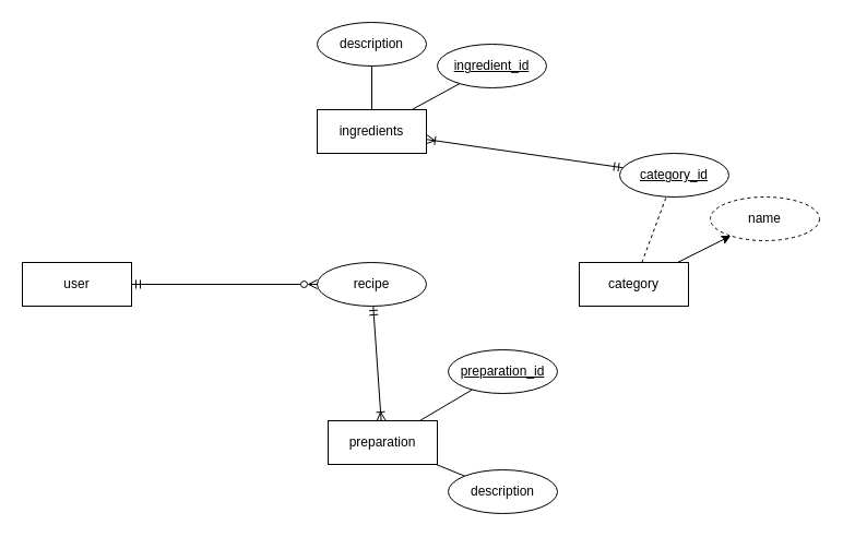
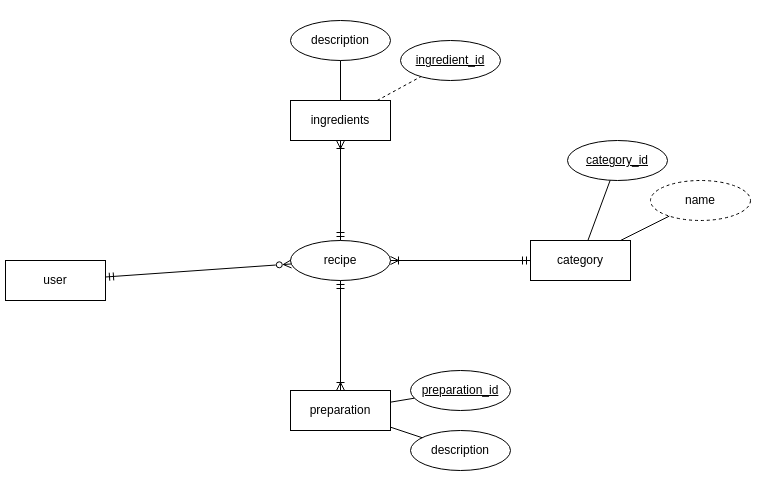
- <mxCell id="16" value="" style="endArrow=none;html=1;rounded=0;" edge="1" parent="1" source="4" target="15"><mxGeometry relative="1" as="geometry"><mxPoint x="270" y="240" as="sourcePoint" /><mxPoint x="430" y="240" as="targetPoint" /></mxGeometry></mxCell>
+ <mxCell id="16" value="" style="endArrow=none;html=1;rounded=0;dashed=1;" edge="1" parent="1" source="4" target="15"><mxGeometry relative="1" as="geometry"><mxPoint x="270" y="240" as="sourcePoint" /><mxPoint x="430" y="240" as="targetPoint" /></mxGeometry></mxCell>
- <mxCell id="9" value="" style="endArrow=ERmandOne;html=1;rounded=0;endFill=0;startArrow=ERoneToMany;startFill=0;" edge="1" parent="1" source="4" target="11"><mxGeometry relative="1" as="geometry"><mxPoint x="270" y="240" as="sourcePoint" /><mxPoint x="430" y="240" as="targetPoint" /></mxGeometry></mxCell>
+ <mxCell id="9" value="" style="endArrow=ERmandOne;html=1;rounded=0;endFill=0;startArrow=ERoneToMany;startFill=0;" edge="1" parent="1" source="4" target="3"><mxGeometry relative="1" as="geometry"><mxPoint x="270" y="240" as="sourcePoint" /><mxPoint x="430" y="240" as="targetPoint" /></mxGeometry></mxCell>
- <mxCell id="12" value="" style="endArrow=none;html=1;rounded=0;dashed=1;" edge="1" parent="1" source="2" target="11"><mxGeometry relative="1" as="geometry"><mxPoint x="270" y="240" as="sourcePoint" /><mxPoint x="430" y="240" as="targetPoint" /></mxGeometry></mxCell>
+ <mxCell id="12" value="" style="endArrow=none;html=1;rounded=0;" edge="1" parent="1" source="2" target="11"><mxGeometry relative="1" as="geometry"><mxPoint x="270" y="240" as="sourcePoint" /><mxPoint x="430" y="240" as="targetPoint" /></mxGeometry></mxCell>
- <mxCell id="14" value="" style="endArrow=classic;html=1;rounded=0;" edge="1" parent="1" source="2" target="13"><mxGeometry relative="1" as="geometry"><mxPoint x="270" y="240" as="sourcePoint" /><mxPoint x="430" y="240" as="targetPoint" /></mxGeometry></mxCell>
+ <mxCell id="14" value="" style="endArrow=none;html=1;rounded=0;" edge="1" parent="1" source="2" target="13"><mxGeometry relative="1" as="geometry"><mxPoint x="270" y="240" as="sourcePoint" /><mxPoint x="430" y="240" as="targetPoint" /></mxGeometry></mxCell>
- <mxCell id="6" value="user" style="whiteSpace=wrap;html=1;align=center;" vertex="1" parent="1"><mxGeometry x="20" y="240" width="100" height="40" as="geometry" /></mxCell>
+ <mxCell id="6" value="user" style="whiteSpace=wrap;html=1;align=center;" vertex="1" parent="1"><mxGeometry x="5" y="260" width="100" height="40" as="geometry" /></mxCell>
+ <mxCell id="8" value="" style="endArrow=ERmandOne;html=1;rounded=0;endFill=0;startArrow=ERoneToMany;startFill=0;" edge="1" parent="1" source="3" target="2"><mxGeometry relative="1" as="geometry"><mxPoint x="330" y="410" as="sourcePoint" /><mxPoint x="490" y="410" as="targetPoint" /></mxGeometry></mxCell>
- <mxCell id="19" value="preparation_id" style="ellipse;whiteSpace=wrap;html=1;align=center;fontStyle=4;" vertex="1" parent="1"><mxGeometry x="410" y="320" width="100" height="40" as="geometry" /></mxCell>
+ <mxCell id="19" value="preparation_id" style="ellipse;whiteSpace=wrap;html=1;align=center;fontStyle=4;" vertex="1" parent="1"><mxGeometry x="410" y="370" width="100" height="40" as="geometry" /></mxCell>
- <mxCell id="5" value="preparation" style="whiteSpace=wrap;html=1;align=center;" vertex="1" parent="1"><mxGeometry x="300" y="385" width="100" height="40" as="geometry" /></mxCell>
+ <mxCell id="5" value="preparation" style="whiteSpace=wrap;html=1;align=center;" vertex="1" parent="1"><mxGeometry x="290" y="390" width="100" height="40" as="geometry" /></mxCell>
